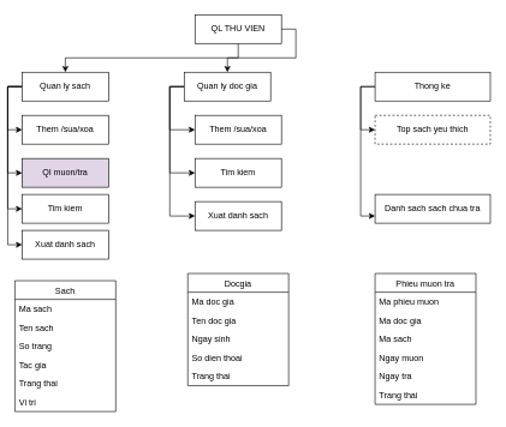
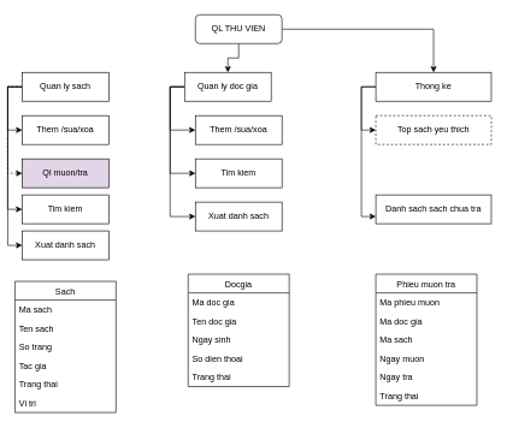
- <mxCell id="4" value="QL THU VIEN" style="rounded=0;whiteSpace=wrap;html=1;" vertex="1" parent="1"><mxGeometry x="270" y="20" width="120" height="40" as="geometry" /></mxCell>
+ <mxCell id="4" value="QL THU VIEN" style="whiteSpace=wrap;html=1;rounded=1;" vertex="1" parent="1"><mxGeometry x="270" y="20" width="120" height="40" as="geometry" /></mxCell>
- <mxCell id="3" style="edgeStyle=orthogonalEdgeStyle;rounded=0;orthogonalLoop=1;jettySize=auto;html=1;exitX=1;exitY=0.5;exitDx=0;exitDy=0;" edge="1" parent="1" source="4" target="9"><mxGeometry relative="1" as="geometry" /></mxCell>
+ <mxCell id="3" style="edgeStyle=orthogonalEdgeStyle;rounded=0;orthogonalLoop=1;jettySize=auto;html=1;exitX=1;exitY=0.5;exitDx=0;exitDy=0;entryX=0.5;entryY=0;entryDx=0;entryDy=0;" edge="1" parent="1" source="4" target="16"><mxGeometry relative="1" as="geometry" /></mxCell>
- <mxCell id="7" style="edgeStyle=orthogonalEdgeStyle;rounded=0;orthogonalLoop=1;jettySize=auto;html=1;exitX=0;exitY=0.5;exitDx=0;exitDy=0;entryX=0;entryY=0.5;entryDx=0;entryDy=0;" edge="1" parent="1" source="9" target="20"><mxGeometry relative="1" as="geometry" /></mxCell>
+ <mxCell id="7" style="edgeStyle=orthogonalEdgeStyle;rounded=0;orthogonalLoop=1;jettySize=auto;html=1;exitX=0;exitY=0.5;exitDx=0;exitDy=0;entryX=0;entryY=0.5;entryDx=0;entryDy=0;dashed=1;" edge="1" parent="1" source="9" target="20"><mxGeometry relative="1" as="geometry" /></mxCell>
